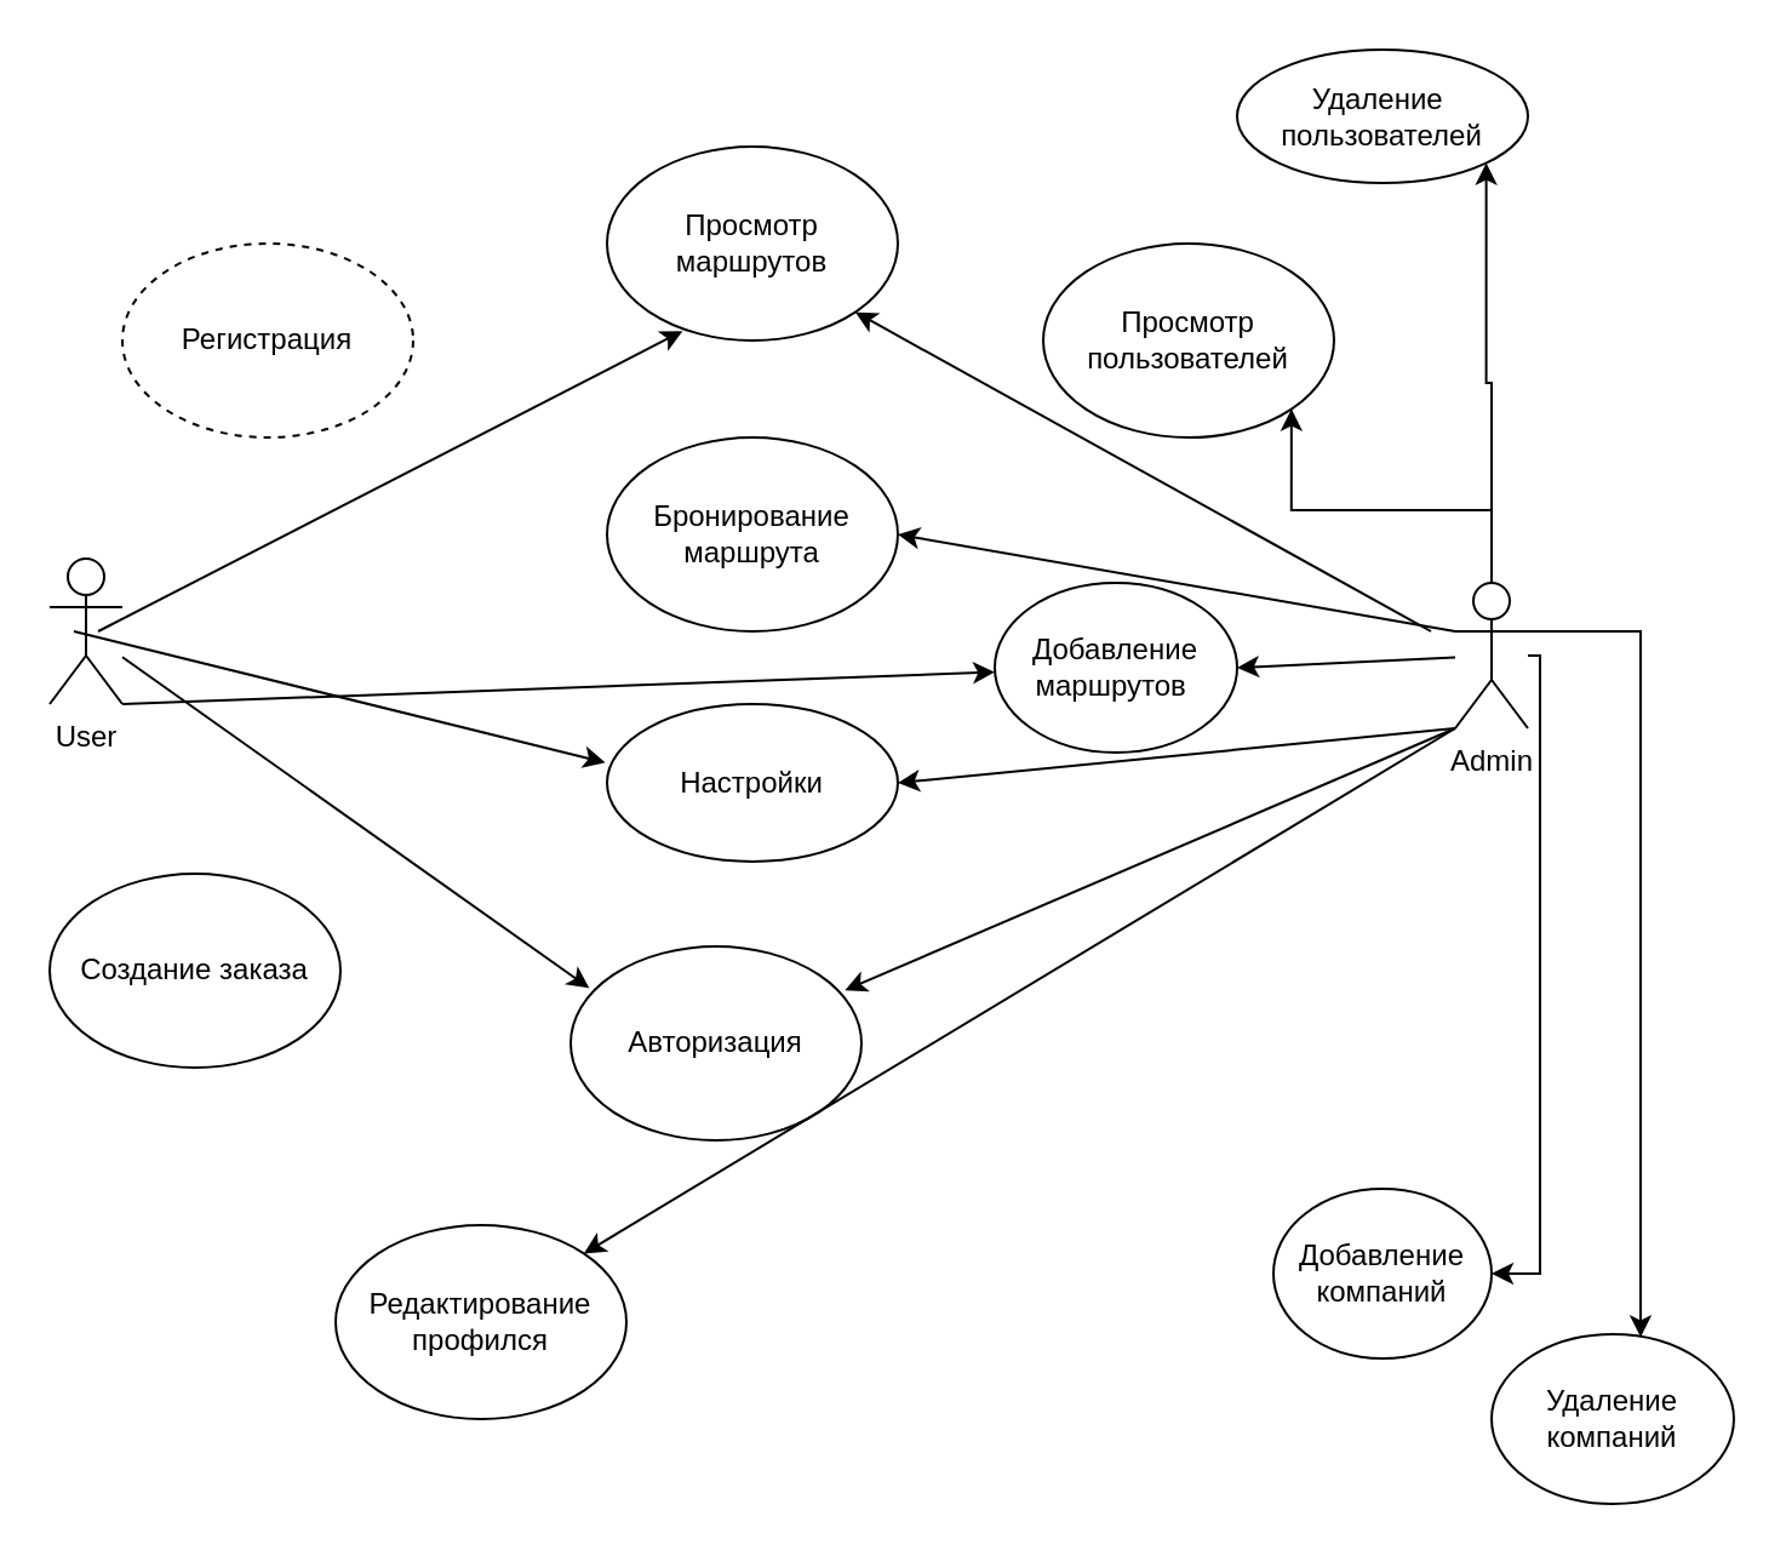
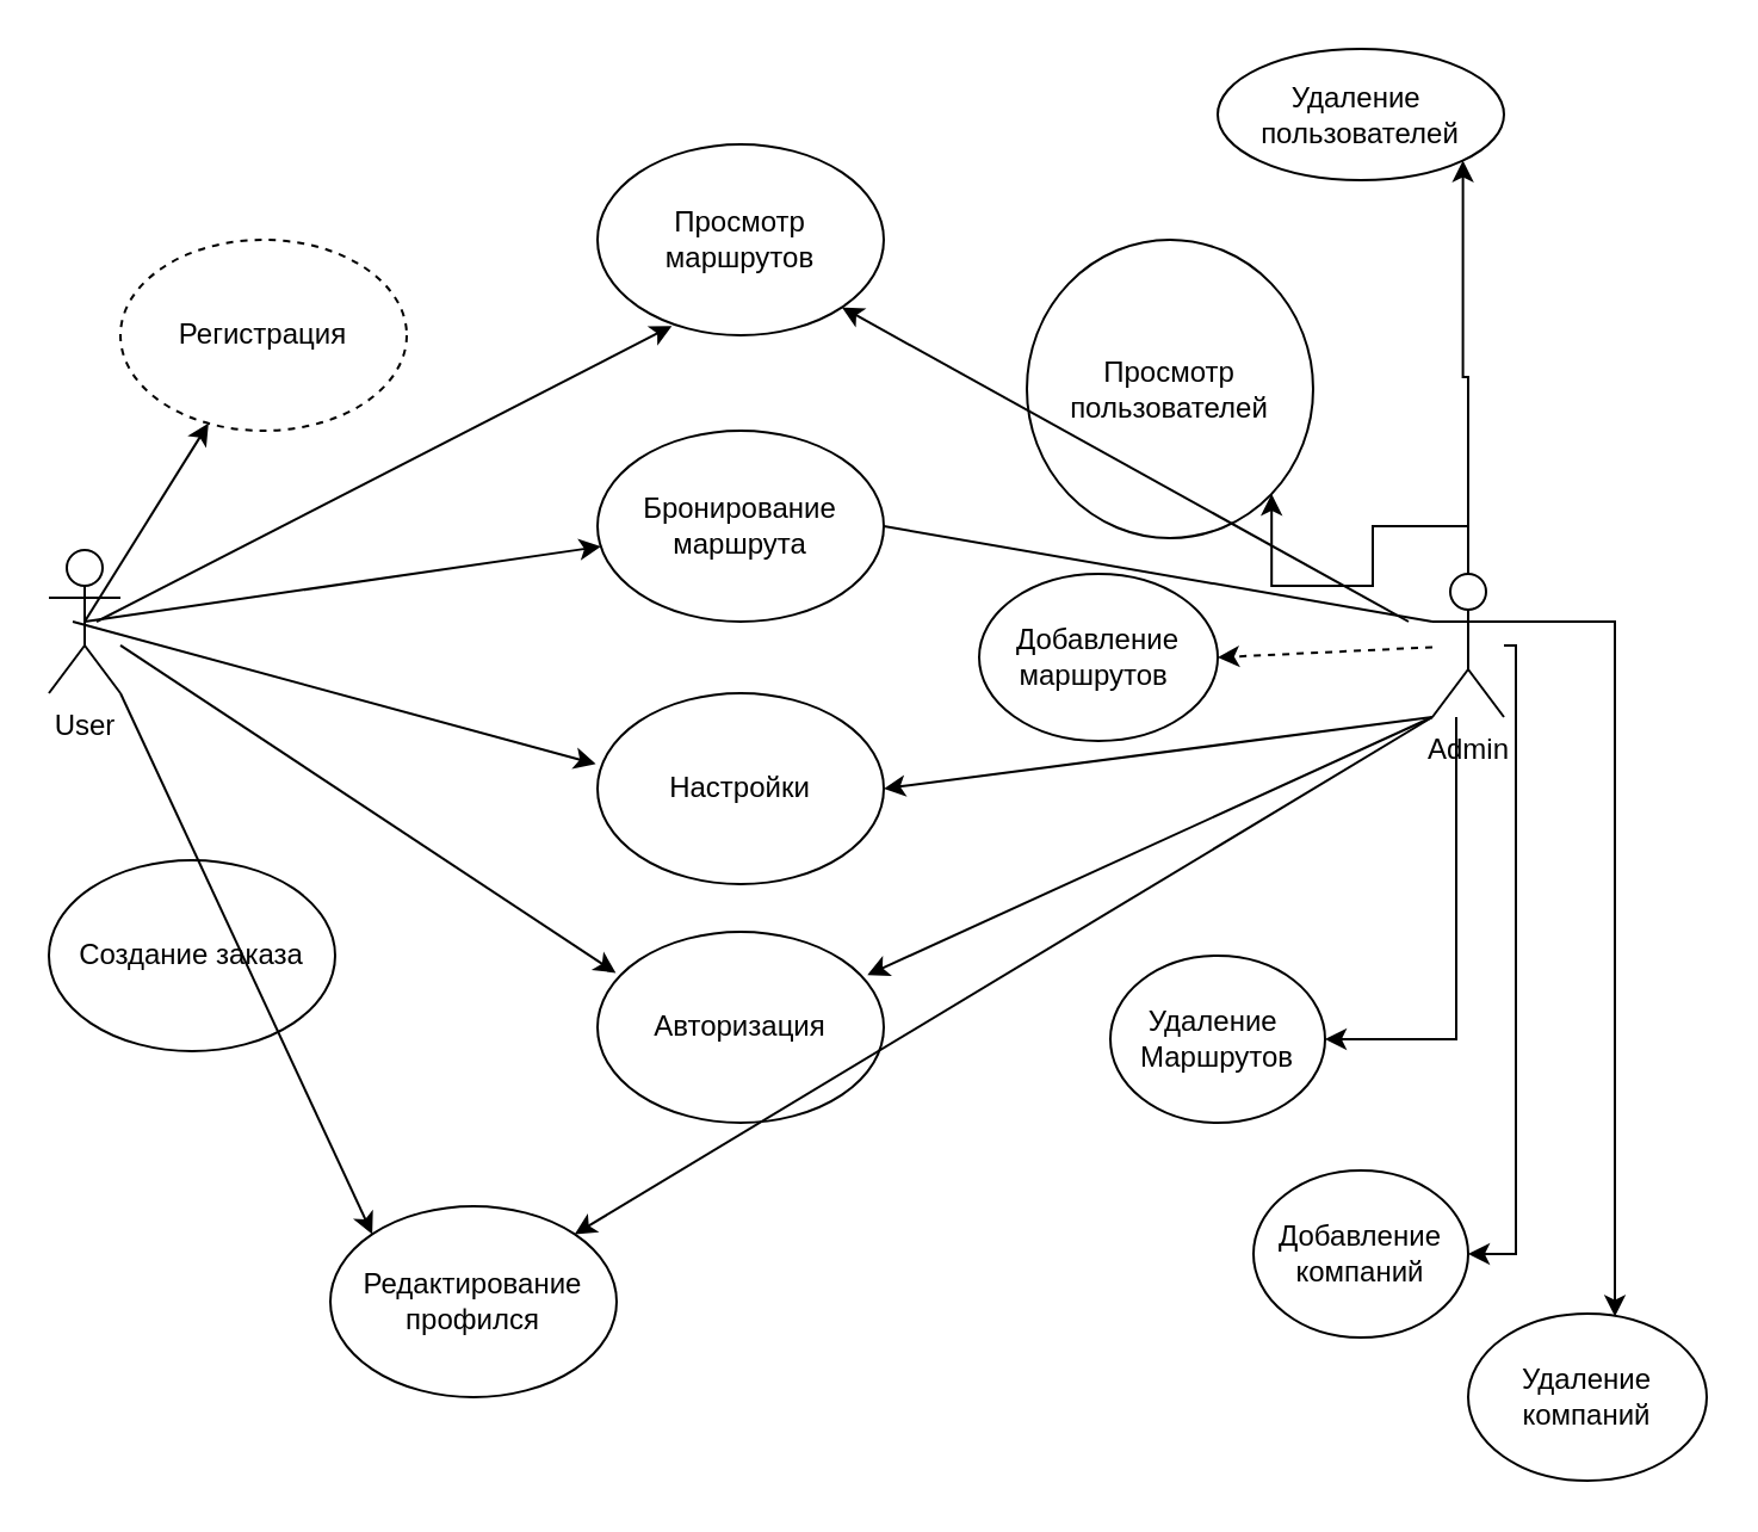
- <mxCell id="15" value="Просмотр пользователей&lt;br&gt;" style="ellipse;whiteSpace=wrap;html=1;fillColor=default;" vertex="1" parent="1"><mxGeometry x="430" y="100" width="120" height="80" as="geometry" /></mxCell>
+ <mxCell id="15" value="Просмотр пользователей&lt;br&gt;" style="ellipse;whiteSpace=wrap;html=1;fillColor=default;" vertex="1" parent="1"><mxGeometry x="430" y="100" width="120" height="125" as="geometry" /></mxCell>
+ <mxCell id="22" value="" style="endArrow=classic;html=1;rounded=0;exitX=0.5;exitY=0.5;exitDx=0;exitDy=0;exitPerimeter=0;" edge="1" parent="1" source="2" target="9"><mxGeometry width="50" height="50" relative="1" as="geometry"><mxPoint x="270" y="330" as="sourcePoint" /><mxPoint x="320" y="280" as="targetPoint" /></mxGeometry></mxCell>
- <mxCell id="28" value="" style="endArrow=classic;html=1;rounded=0;exitX=0;exitY=0.333;exitDx=0;exitDy=0;exitPerimeter=0;entryX=1;entryY=0.5;entryDx=0;entryDy=0;" edge="1" parent="1" source="8" target="12"><mxGeometry width="50" height="50" relative="1" as="geometry"><mxPoint x="270" y="330" as="sourcePoint" /><mxPoint x="320" y="280" as="targetPoint" /></mxGeometry></mxCell>
+ <mxCell id="28" value="" style="endArrow=none;html=1;rounded=0;exitX=0;exitY=0.333;exitDx=0;exitDy=0;exitPerimeter=0;entryX=1;entryY=0.5;entryDx=0;entryDy=0;" edge="1" parent="1" source="8" target="12"><mxGeometry width="50" height="50" relative="1" as="geometry"><mxPoint x="270" y="330" as="sourcePoint" /><mxPoint x="320" y="280" as="targetPoint" /></mxGeometry></mxCell>
+ <mxCell id="24" value="" style="endArrow=classic;html=1;rounded=0;exitX=0.5;exitY=0.5;exitDx=0;exitDy=0;exitPerimeter=0;" edge="1" parent="1" source="2" target="12"><mxGeometry width="50" height="50" relative="1" as="geometry"><mxPoint x="270" y="330" as="sourcePoint" /><mxPoint x="320" y="280" as="targetPoint" /></mxGeometry></mxCell>
- <mxCell id="33" value="" style="endArrow=classic;html=1;rounded=0;entryX=1;entryY=0.5;entryDx=0;entryDy=0;" edge="1" parent="1" source="8" target="17"><mxGeometry width="50" height="50" relative="1" as="geometry"><mxPoint x="270" y="330" as="sourcePoint" /><mxPoint x="320" y="280" as="targetPoint" /></mxGeometry></mxCell>
+ <mxCell id="33" value="" style="endArrow=classic;html=1;rounded=0;entryX=1;entryY=0.5;entryDx=0;entryDy=0;dashed=1;" edge="1" parent="1" source="8" target="17"><mxGeometry width="50" height="50" relative="1" as="geometry"><mxPoint x="270" y="330" as="sourcePoint" /><mxPoint x="320" y="280" as="targetPoint" /></mxGeometry></mxCell>
- <mxCell id="27" value="" style="endArrow=classic;html=1;rounded=0;exitX=1;exitY=1;exitDx=0;exitDy=0;exitPerimeter=0;" edge="1" parent="1" source="2" target="17"><mxGeometry width="50" height="50" relative="1" as="geometry"><mxPoint x="270" y="330" as="sourcePoint" /><mxPoint x="320" y="280" as="targetPoint" /></mxGeometry></mxCell>
+ <mxCell id="27" value="" style="endArrow=classic;html=1;rounded=0;exitX=1;exitY=1;exitDx=0;exitDy=0;exitPerimeter=0;entryX=0;entryY=0;entryDx=0;entryDy=0;" edge="1" parent="1" source="2" target="14"><mxGeometry width="50" height="50" relative="1" as="geometry"><mxPoint x="270" y="330" as="sourcePoint" /><mxPoint x="320" y="280" as="targetPoint" /></mxGeometry></mxCell>
- <mxCell id="13" value="Настройки" style="ellipse;whiteSpace=wrap;html=1;fillColor=default;" vertex="1" parent="1"><mxGeometry x="250" y="290" width="120" height="65" as="geometry" /></mxCell>
+ <mxCell id="13" value="Настройки" style="ellipse;whiteSpace=wrap;html=1;fillColor=default;" vertex="1" parent="1"><mxGeometry x="250" y="290" width="120" height="80" as="geometry" /></mxCell>
+ <mxCell id="5" style="edgeStyle=orthogonalEdgeStyle;rounded=0;orthogonalLoop=1;jettySize=auto;html=1;entryX=1;entryY=0.5;entryDx=0;entryDy=0;" edge="1" parent="1" source="8" target="20"><mxGeometry relative="1" as="geometry"><Array as="points"><mxPoint x="610" y="435" /></Array></mxGeometry></mxCell>
- <mxCell id="10" value="Авторизация" style="ellipse;whiteSpace=wrap;html=1;fillColor=default;" vertex="1" parent="1"><mxGeometry x="235" y="390" width="120" height="80" as="geometry" /></mxCell>
+ <mxCell id="10" value="Авторизация" style="ellipse;whiteSpace=wrap;html=1;fillColor=default;" vertex="1" parent="1"><mxGeometry x="250" y="390" width="120" height="80" as="geometry" /></mxCell>
+ <mxCell id="20" value="Удаление&amp;nbsp;&lt;br&gt;Маршрутов" style="ellipse;whiteSpace=wrap;html=1;fillColor=default;" vertex="1" parent="1"><mxGeometry x="465" y="400" width="90" height="70" as="geometry" /></mxCell>
